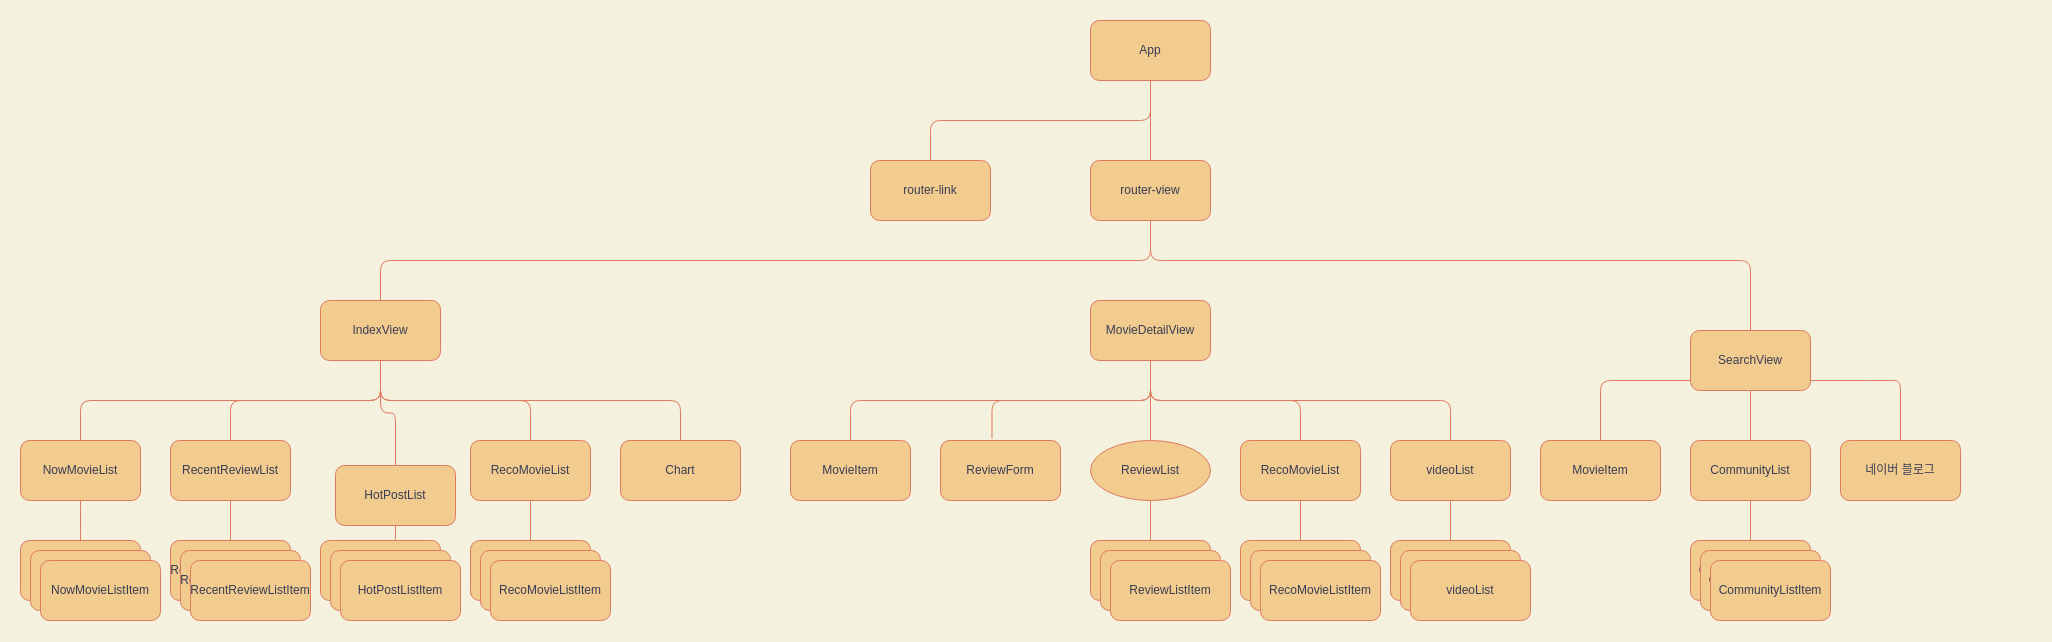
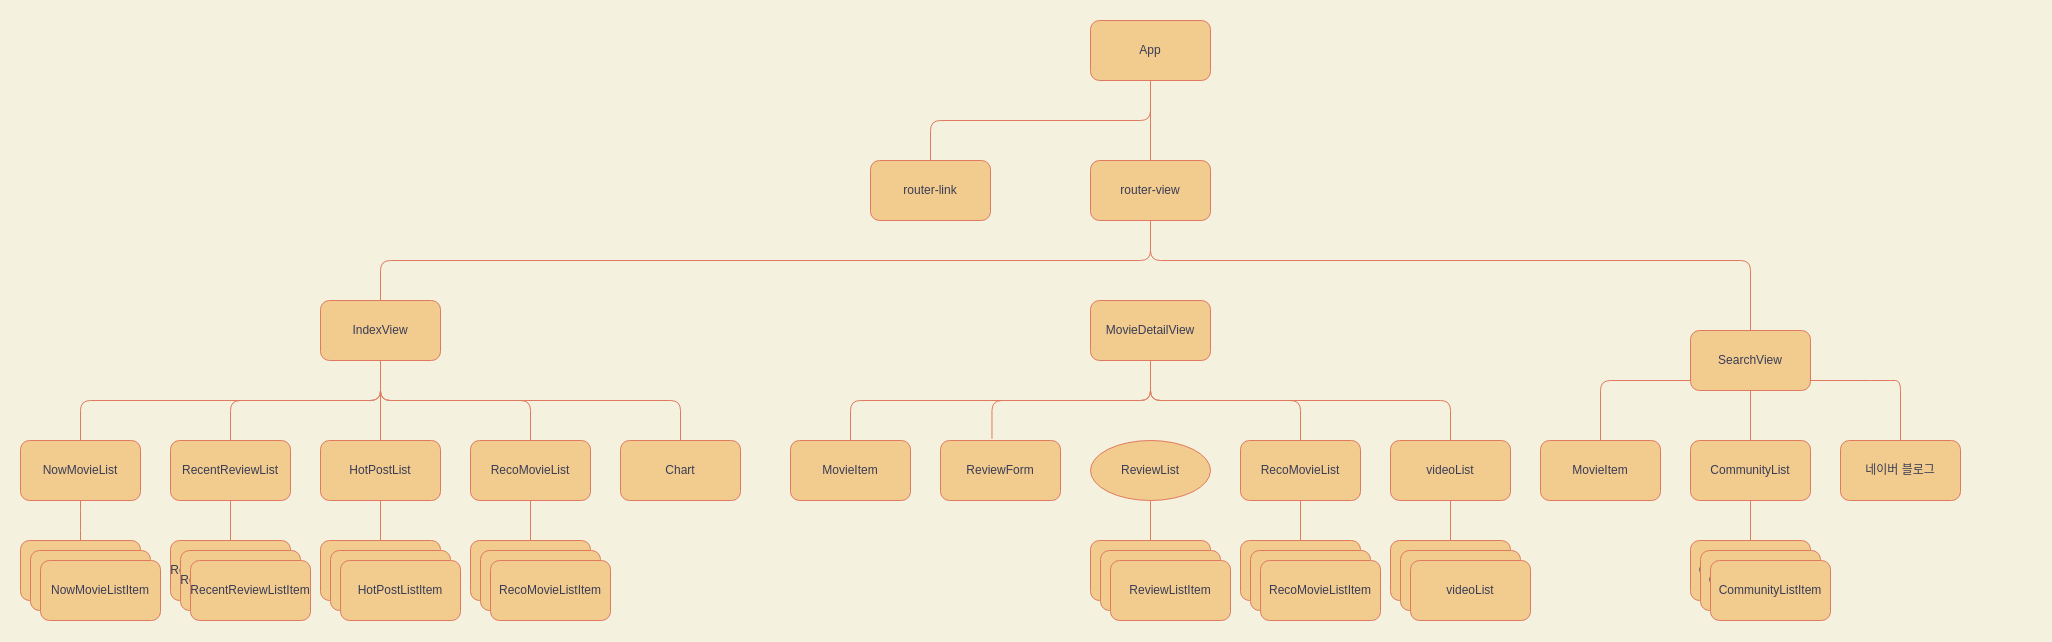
- <mxCell id="21" style="edgeStyle=orthogonalEdgeStyle;rounded=1;orthogonalLoop=1;jettySize=auto;html=1;entryX=0.5;entryY=0;entryDx=0;entryDy=0;endArrow=none;endFill=0;strokeColor=#E07A5F;fontColor=#393C56;labelBackgroundColor=#F4F1DE;" edge="1" parent="1" source="24" target="31"><mxGeometry relative="1" as="geometry" /></mxCell>
- <mxCell id="15" value="HotPostList" style="rounded=1;whiteSpace=wrap;html=1;fillColor=#F2CC8F;strokeColor=#E07A5F;fontColor=#393C56;" vertex="1" parent="1"><mxGeometry x="335" y="465" width="120" height="60" as="geometry" /></mxCell>
+ <mxCell id="15" value="HotPostList" style="rounded=1;whiteSpace=wrap;html=1;fillColor=#F2CC8F;strokeColor=#E07A5F;fontColor=#393C56;" vertex="1" parent="1"><mxGeometry x="320" y="440" width="120" height="60" as="geometry" /></mxCell>
